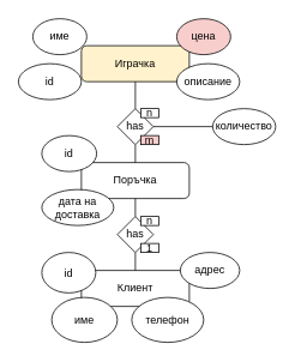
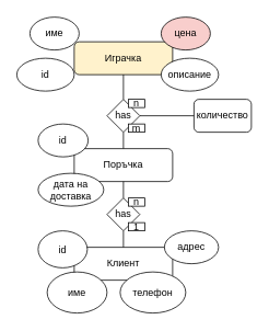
- <mxCell id="25" value="количество" style="ellipse;whiteSpace=wrap;html=1;" vertex="1" parent="1"><mxGeometry x="236" y="120" width="70" height="40" as="geometry" /></mxCell>
+ <mxCell id="25" value="количество" style="whiteSpace=wrap;html=1;rounded=1;" vertex="1" parent="1"><mxGeometry x="236" y="120" width="70" height="40" as="geometry" /></mxCell>
- <mxCell id="13" value="m" style="rounded=0;whiteSpace=wrap;html=1;fillColor=#f8cecc;" vertex="1" parent="1"><mxGeometry x="156" y="150" width="20" height="10" as="geometry" /></mxCell>
+ <mxCell id="13" value="m" style="rounded=0;whiteSpace=wrap;html=1;" vertex="1" parent="1"><mxGeometry x="156" y="150" width="20" height="10" as="geometry" /></mxCell>
